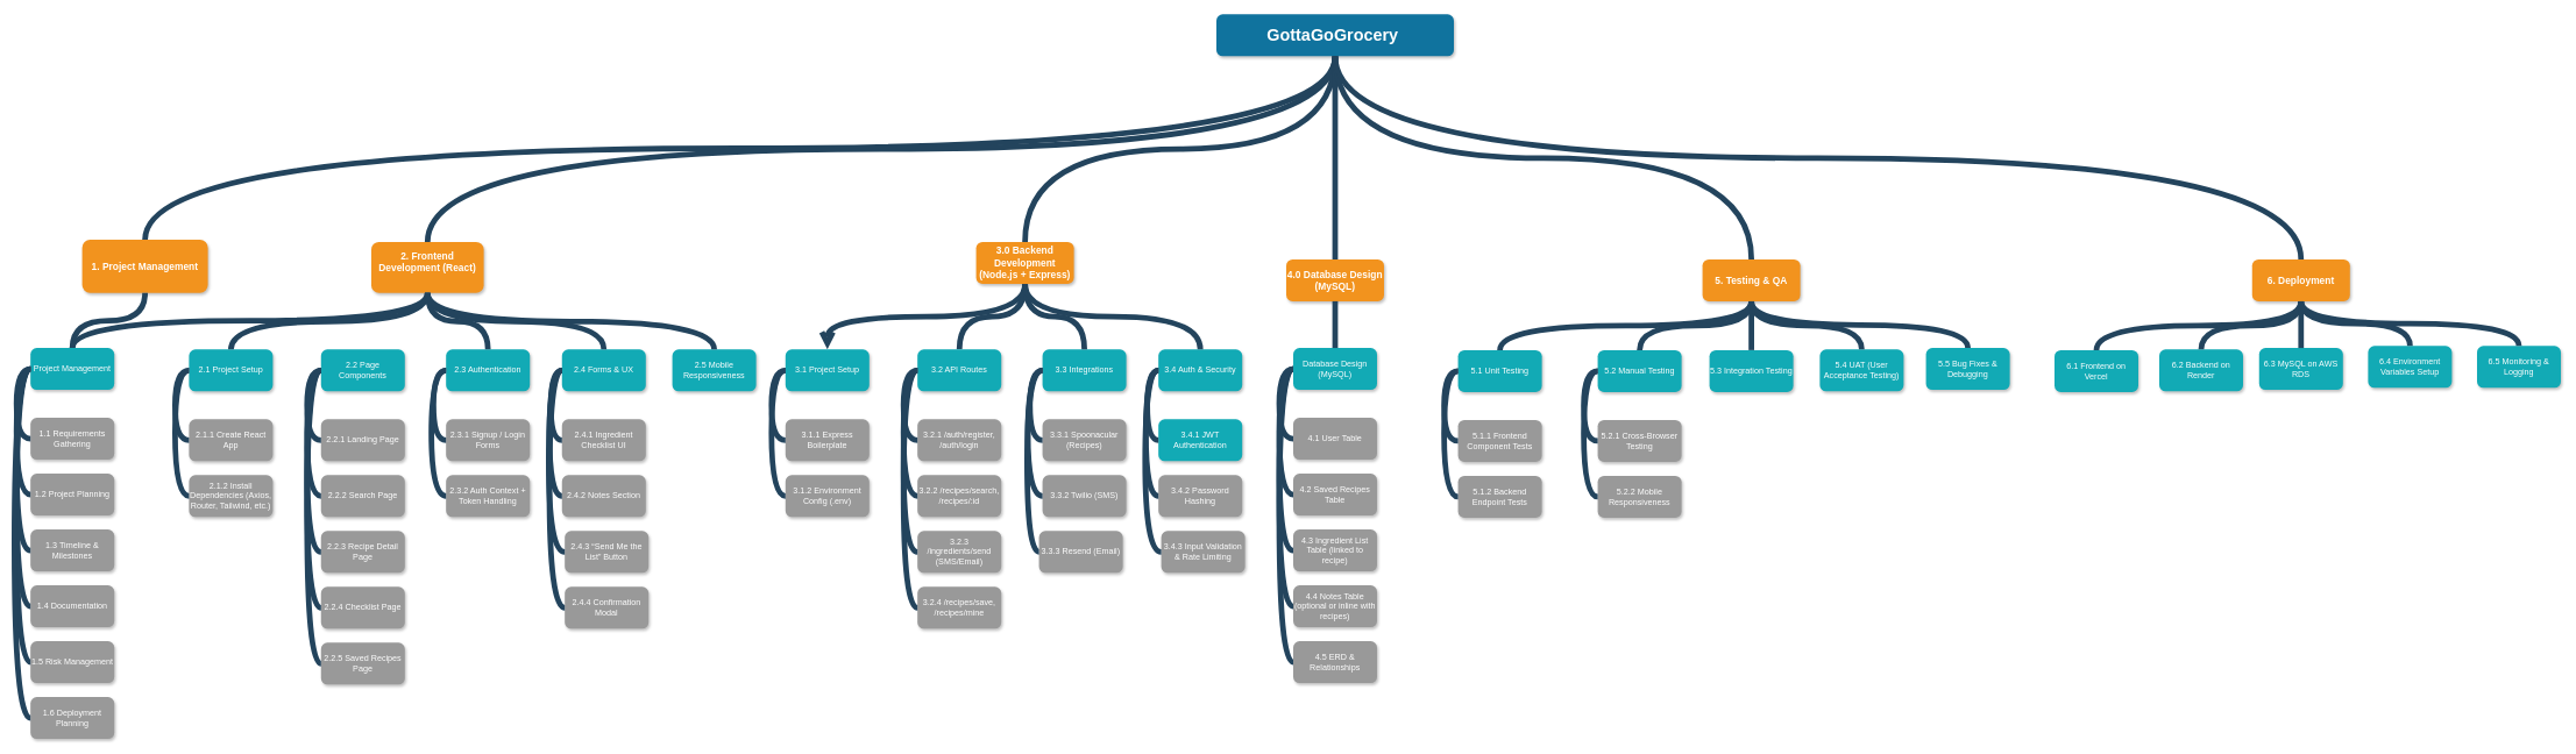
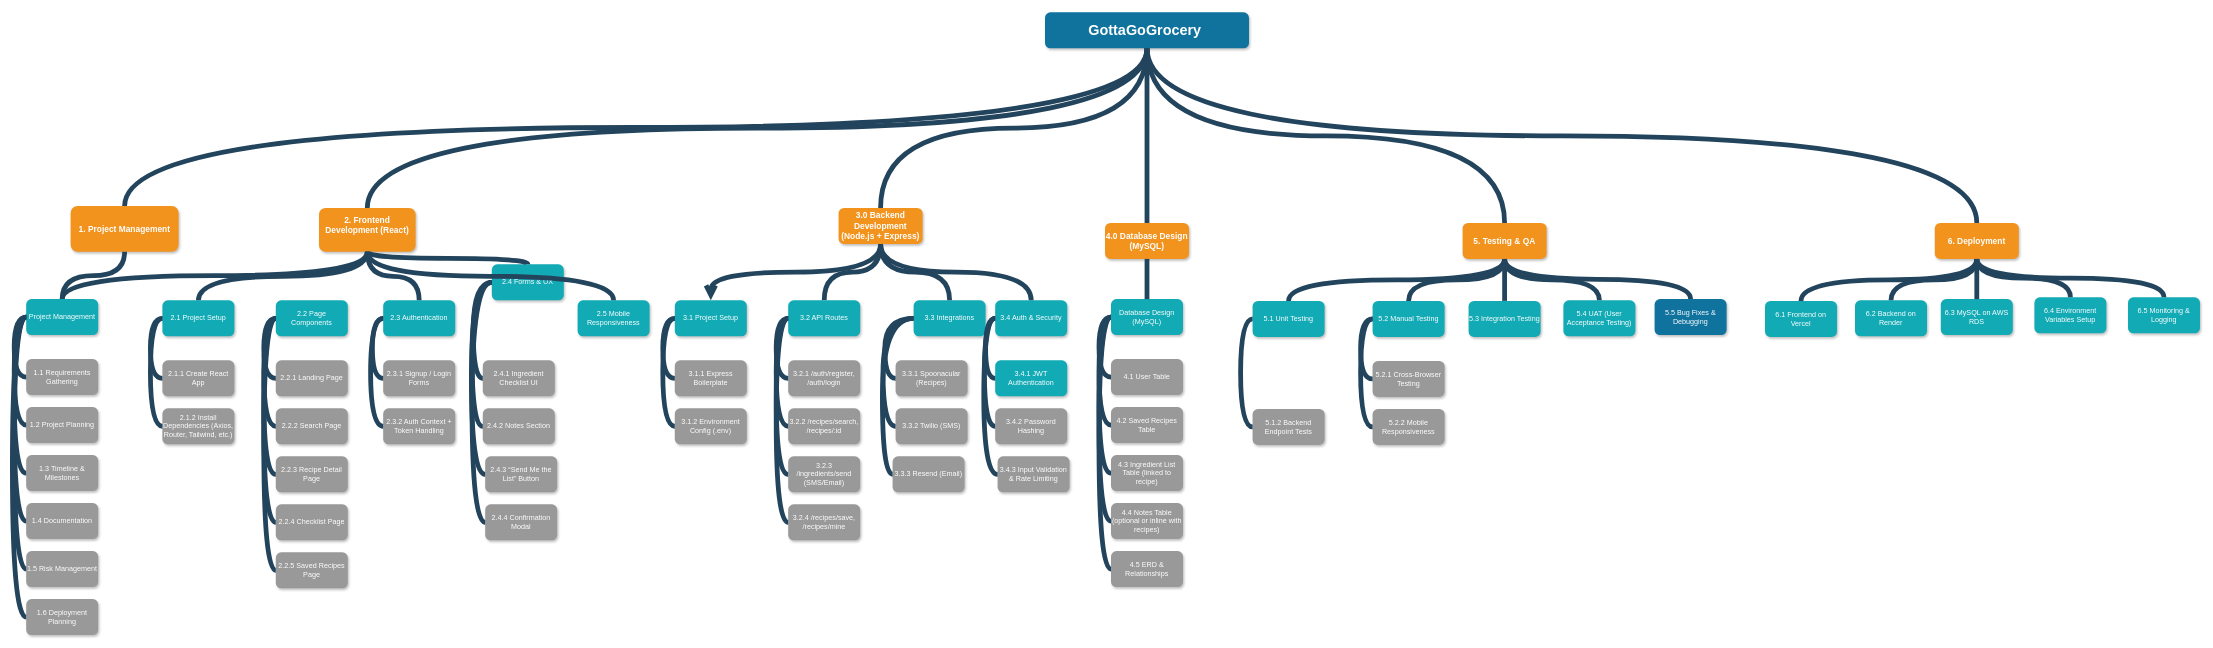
- <mxCell id="127" value="5.5 Bug Fixes &amp; Debugging" style="whiteSpace=wrap;rounded=1;fillColor=#12AAB5;strokeColor=none;shadow=1;fontColor=#FFFFFF;" vertex="1" parent="1"><mxGeometry x="2757" y="498" width="120" height="60" as="geometry" /></mxCell>
+ <mxCell id="127" value="5.5 Bug Fixes &amp; Debugging" style="whiteSpace=wrap;rounded=1;fillColor=#10739e;strokeColor=none;shadow=1;fontColor=#FFFFFF;" vertex="1" parent="1"><mxGeometry x="2757" y="498" width="120" height="60" as="geometry" /></mxCell>
- <mxCell id="83" value="2.4 Forms &amp; UX" style="whiteSpace=wrap;rounded=1;fillColor=#12AAB5;strokeColor=none;shadow=1;fontColor=#FFFFFF;" parent="1" vertex="1"><mxGeometry x="804" y="500" width="120" height="60" as="geometry" /></mxCell>
+ <mxCell id="83" value="2.4 Forms &amp; UX" style="whiteSpace=wrap;rounded=1;fillColor=#12AAB5;strokeColor=none;shadow=1;fontColor=#FFFFFF;" parent="1" vertex="1"><mxGeometry x="819" y="440" width="120" height="60" as="geometry" /></mxCell>
- <mxCell id="109" value="3.3 Integrations" style="whiteSpace=wrap;rounded=1;fillColor=#12AAB5;strokeColor=none;shadow=1;fontColor=#FFFFFF;" parent="1" vertex="1"><mxGeometry x="1492" y="500" width="120" height="60" as="geometry" /></mxCell>
+ <mxCell id="109" value="3.3 Integrations" style="whiteSpace=wrap;rounded=1;fillColor=#12AAB5;strokeColor=none;shadow=1;fontColor=#FFFFFF;" parent="1" vertex="1"><mxGeometry x="1522" y="500" width="120" height="60" as="geometry" /></mxCell>
- <mxCell id="56" value="" style="edgeStyle=elbowEdgeStyle;elbow=horizontal;rounded=0;fontColor=#000000;endArrow=none;endFill=0;strokeWidth=8;strokeColor=#23445D;fontSize=12;startSize=8;endSize=8;curved=1;" parent="1" source="50" target="52" edge="1"><mxGeometry width="100" height="100" relative="1" as="geometry"><mxPoint x="2067" y="531" as="sourcePoint" /><mxPoint x="2077" y="631" as="targetPoint" /><Array as="points"><mxPoint x="2067" y="581" /></Array></mxGeometry></mxCell>
- <mxCell id="52" value="5.1.1 Frontend Component Tests" style="whiteSpace=wrap;rounded=1;fillColor=#999999;strokeColor=none;shadow=1;fontColor=#FFFFFF;fontStyle=0" parent="1" vertex="1"><mxGeometry x="2087" y="601" width="120" height="60" as="geometry" /></mxCell>
